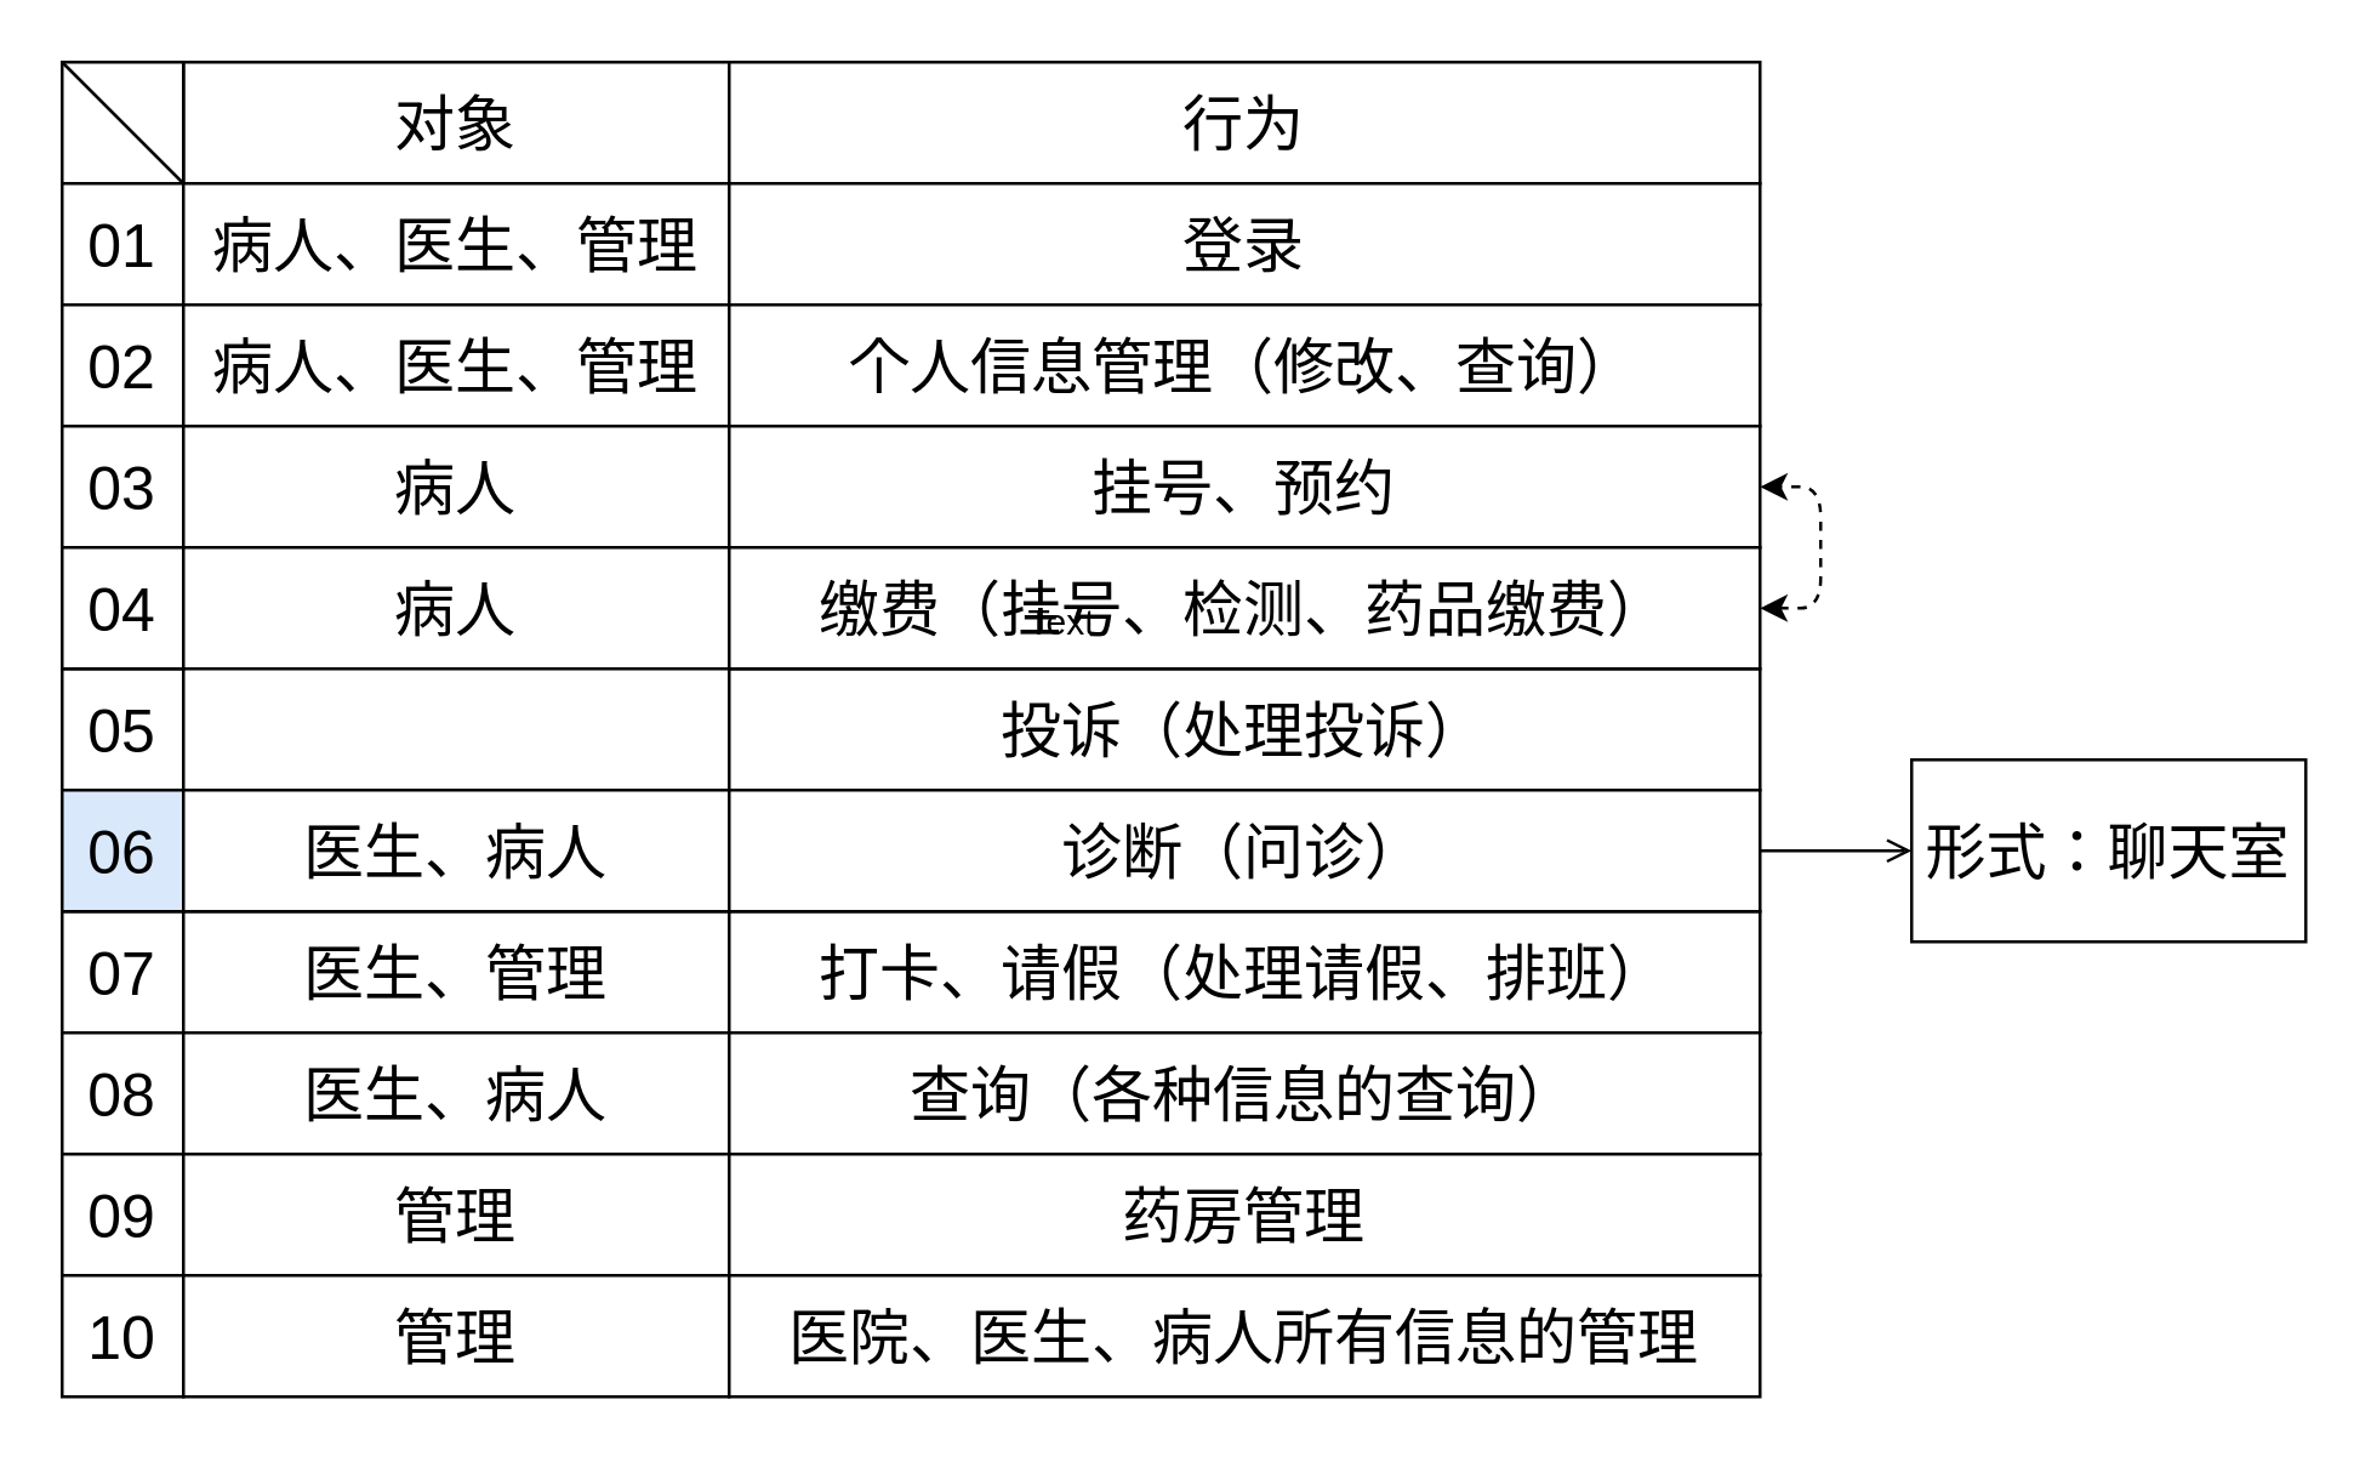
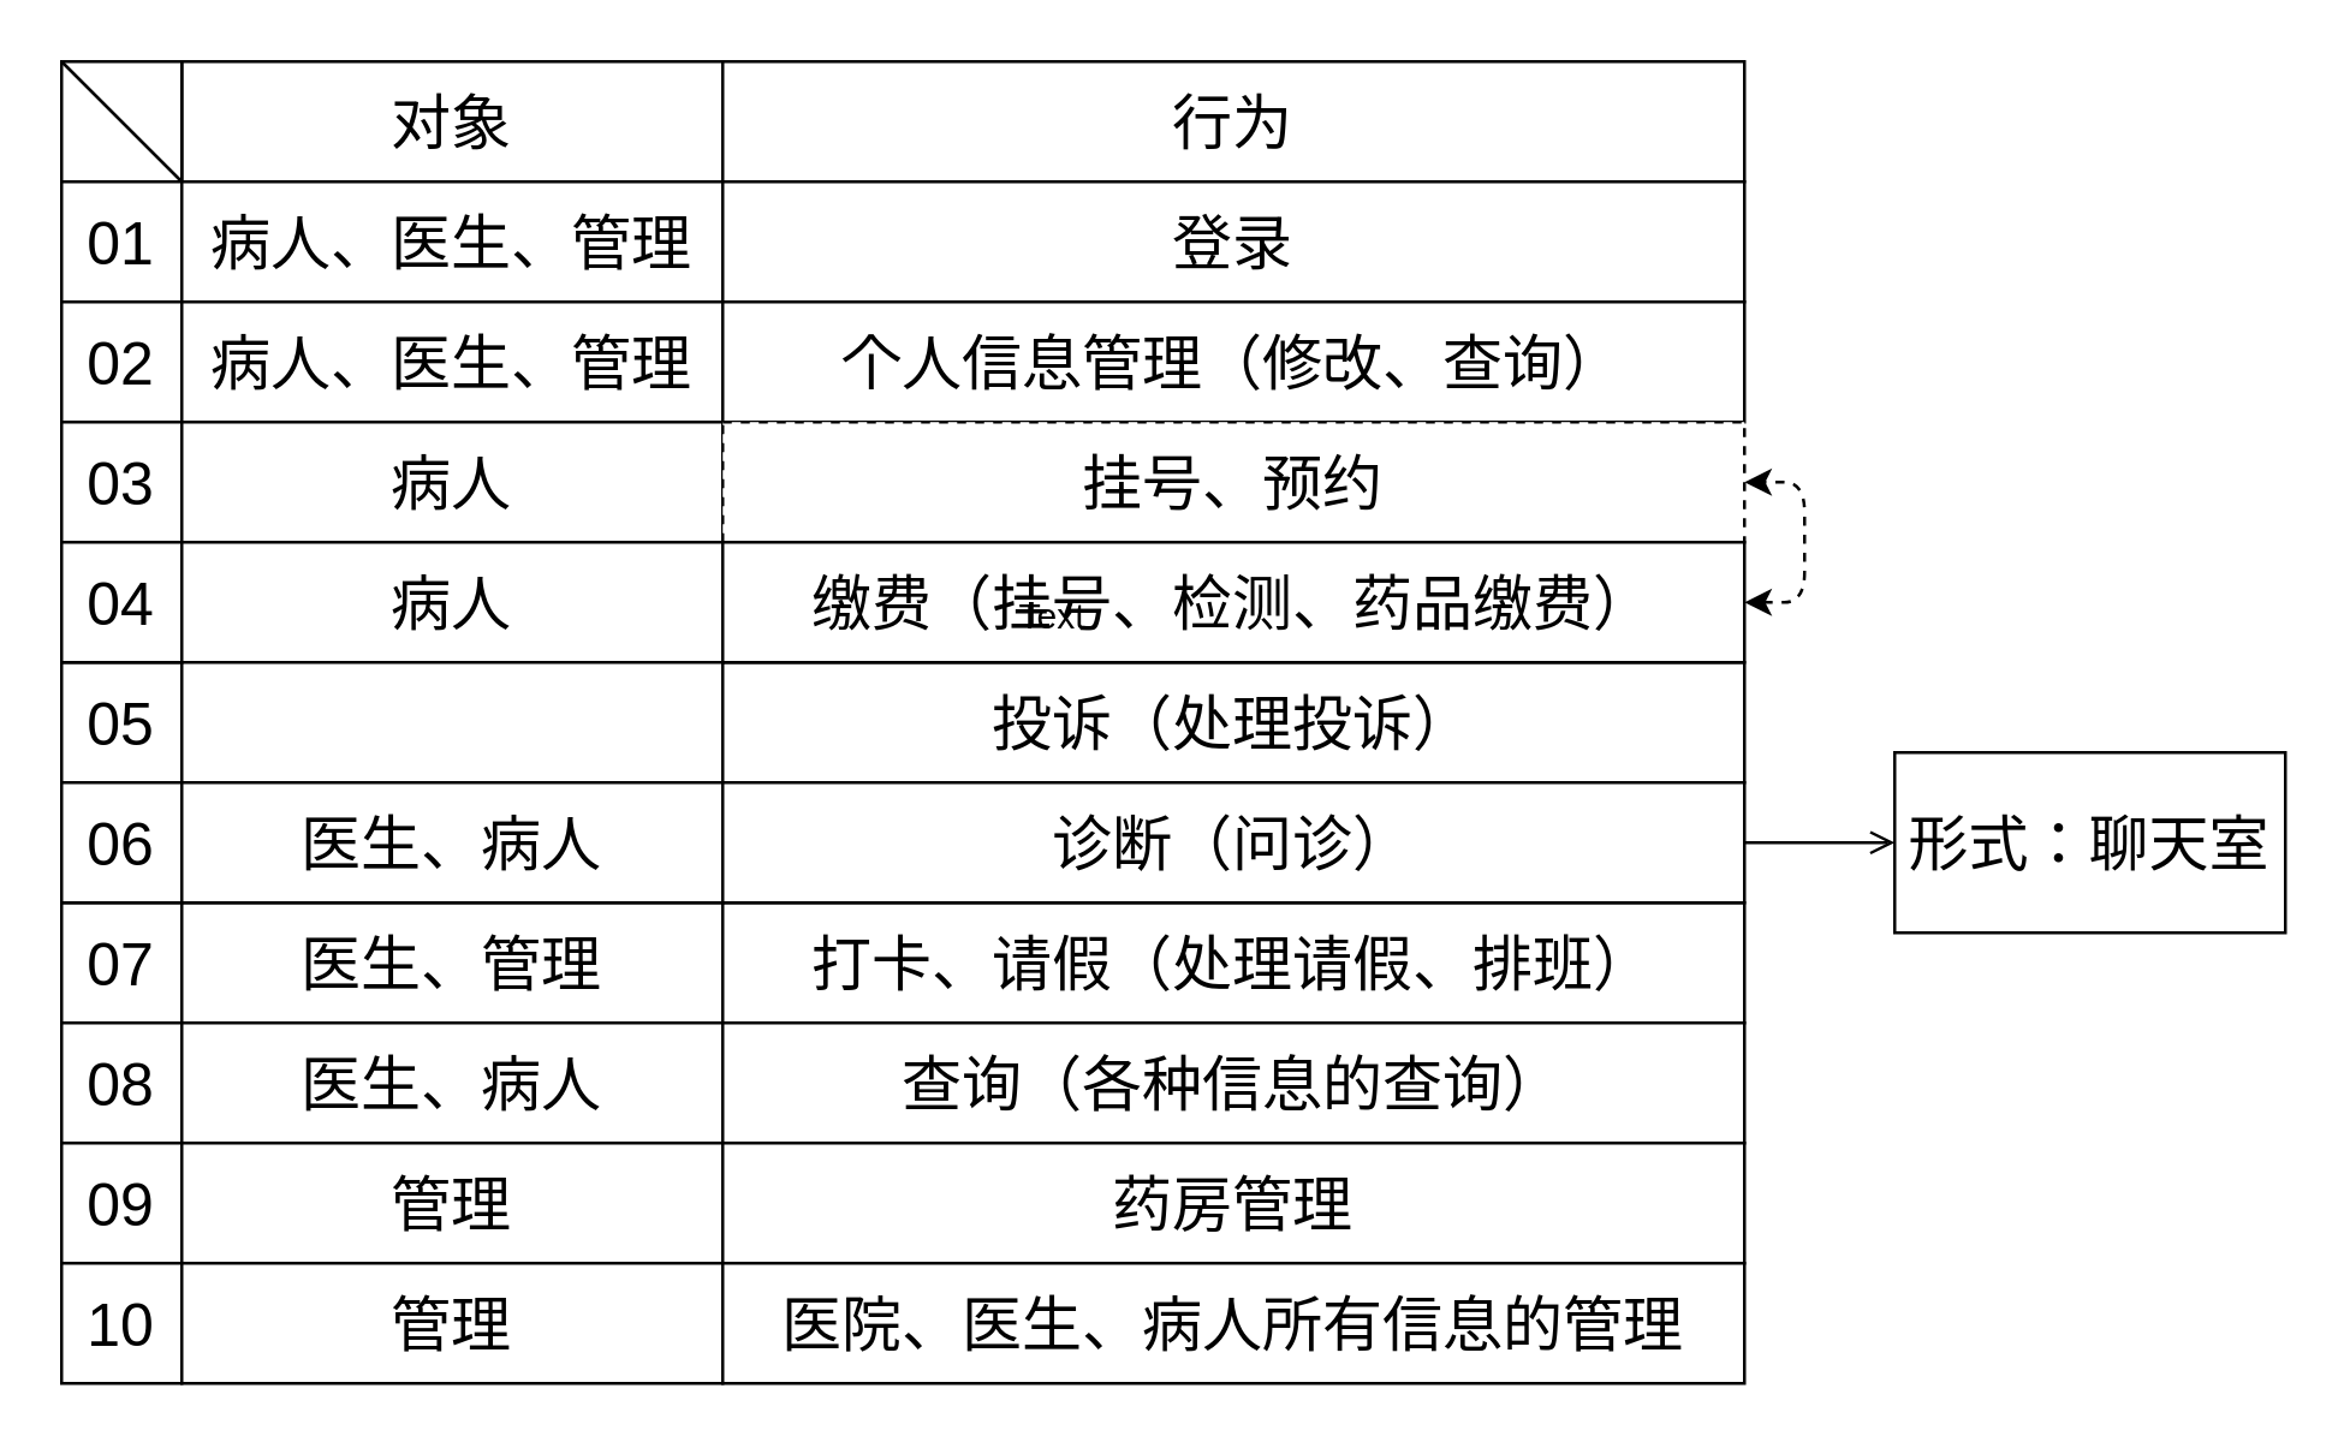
- <mxCell id="14" value="挂号、预约" style="rounded=0;whiteSpace=wrap;html=1;fontSize=20;" parent="1" vertex="1"><mxGeometry x="240" y="140" width="340" height="40" as="geometry" /></mxCell>
+ <mxCell id="14" value="挂号、预约" style="rounded=0;whiteSpace=wrap;html=1;fontSize=20;dashed=1;" parent="1" vertex="1"><mxGeometry x="240" y="140" width="340" height="40" as="geometry" /></mxCell>
- <mxCell id="23" value="06" style="whiteSpace=wrap;html=1;aspect=fixed;fontSize=20;fillColor=#dae8fc;" parent="1" vertex="1"><mxGeometry x="20" y="260" width="40" height="40" as="geometry" /></mxCell>
+ <mxCell id="23" value="06" style="whiteSpace=wrap;html=1;aspect=fixed;fontSize=20;" parent="1" vertex="1"><mxGeometry x="20" y="260" width="40" height="40" as="geometry" /></mxCell>
